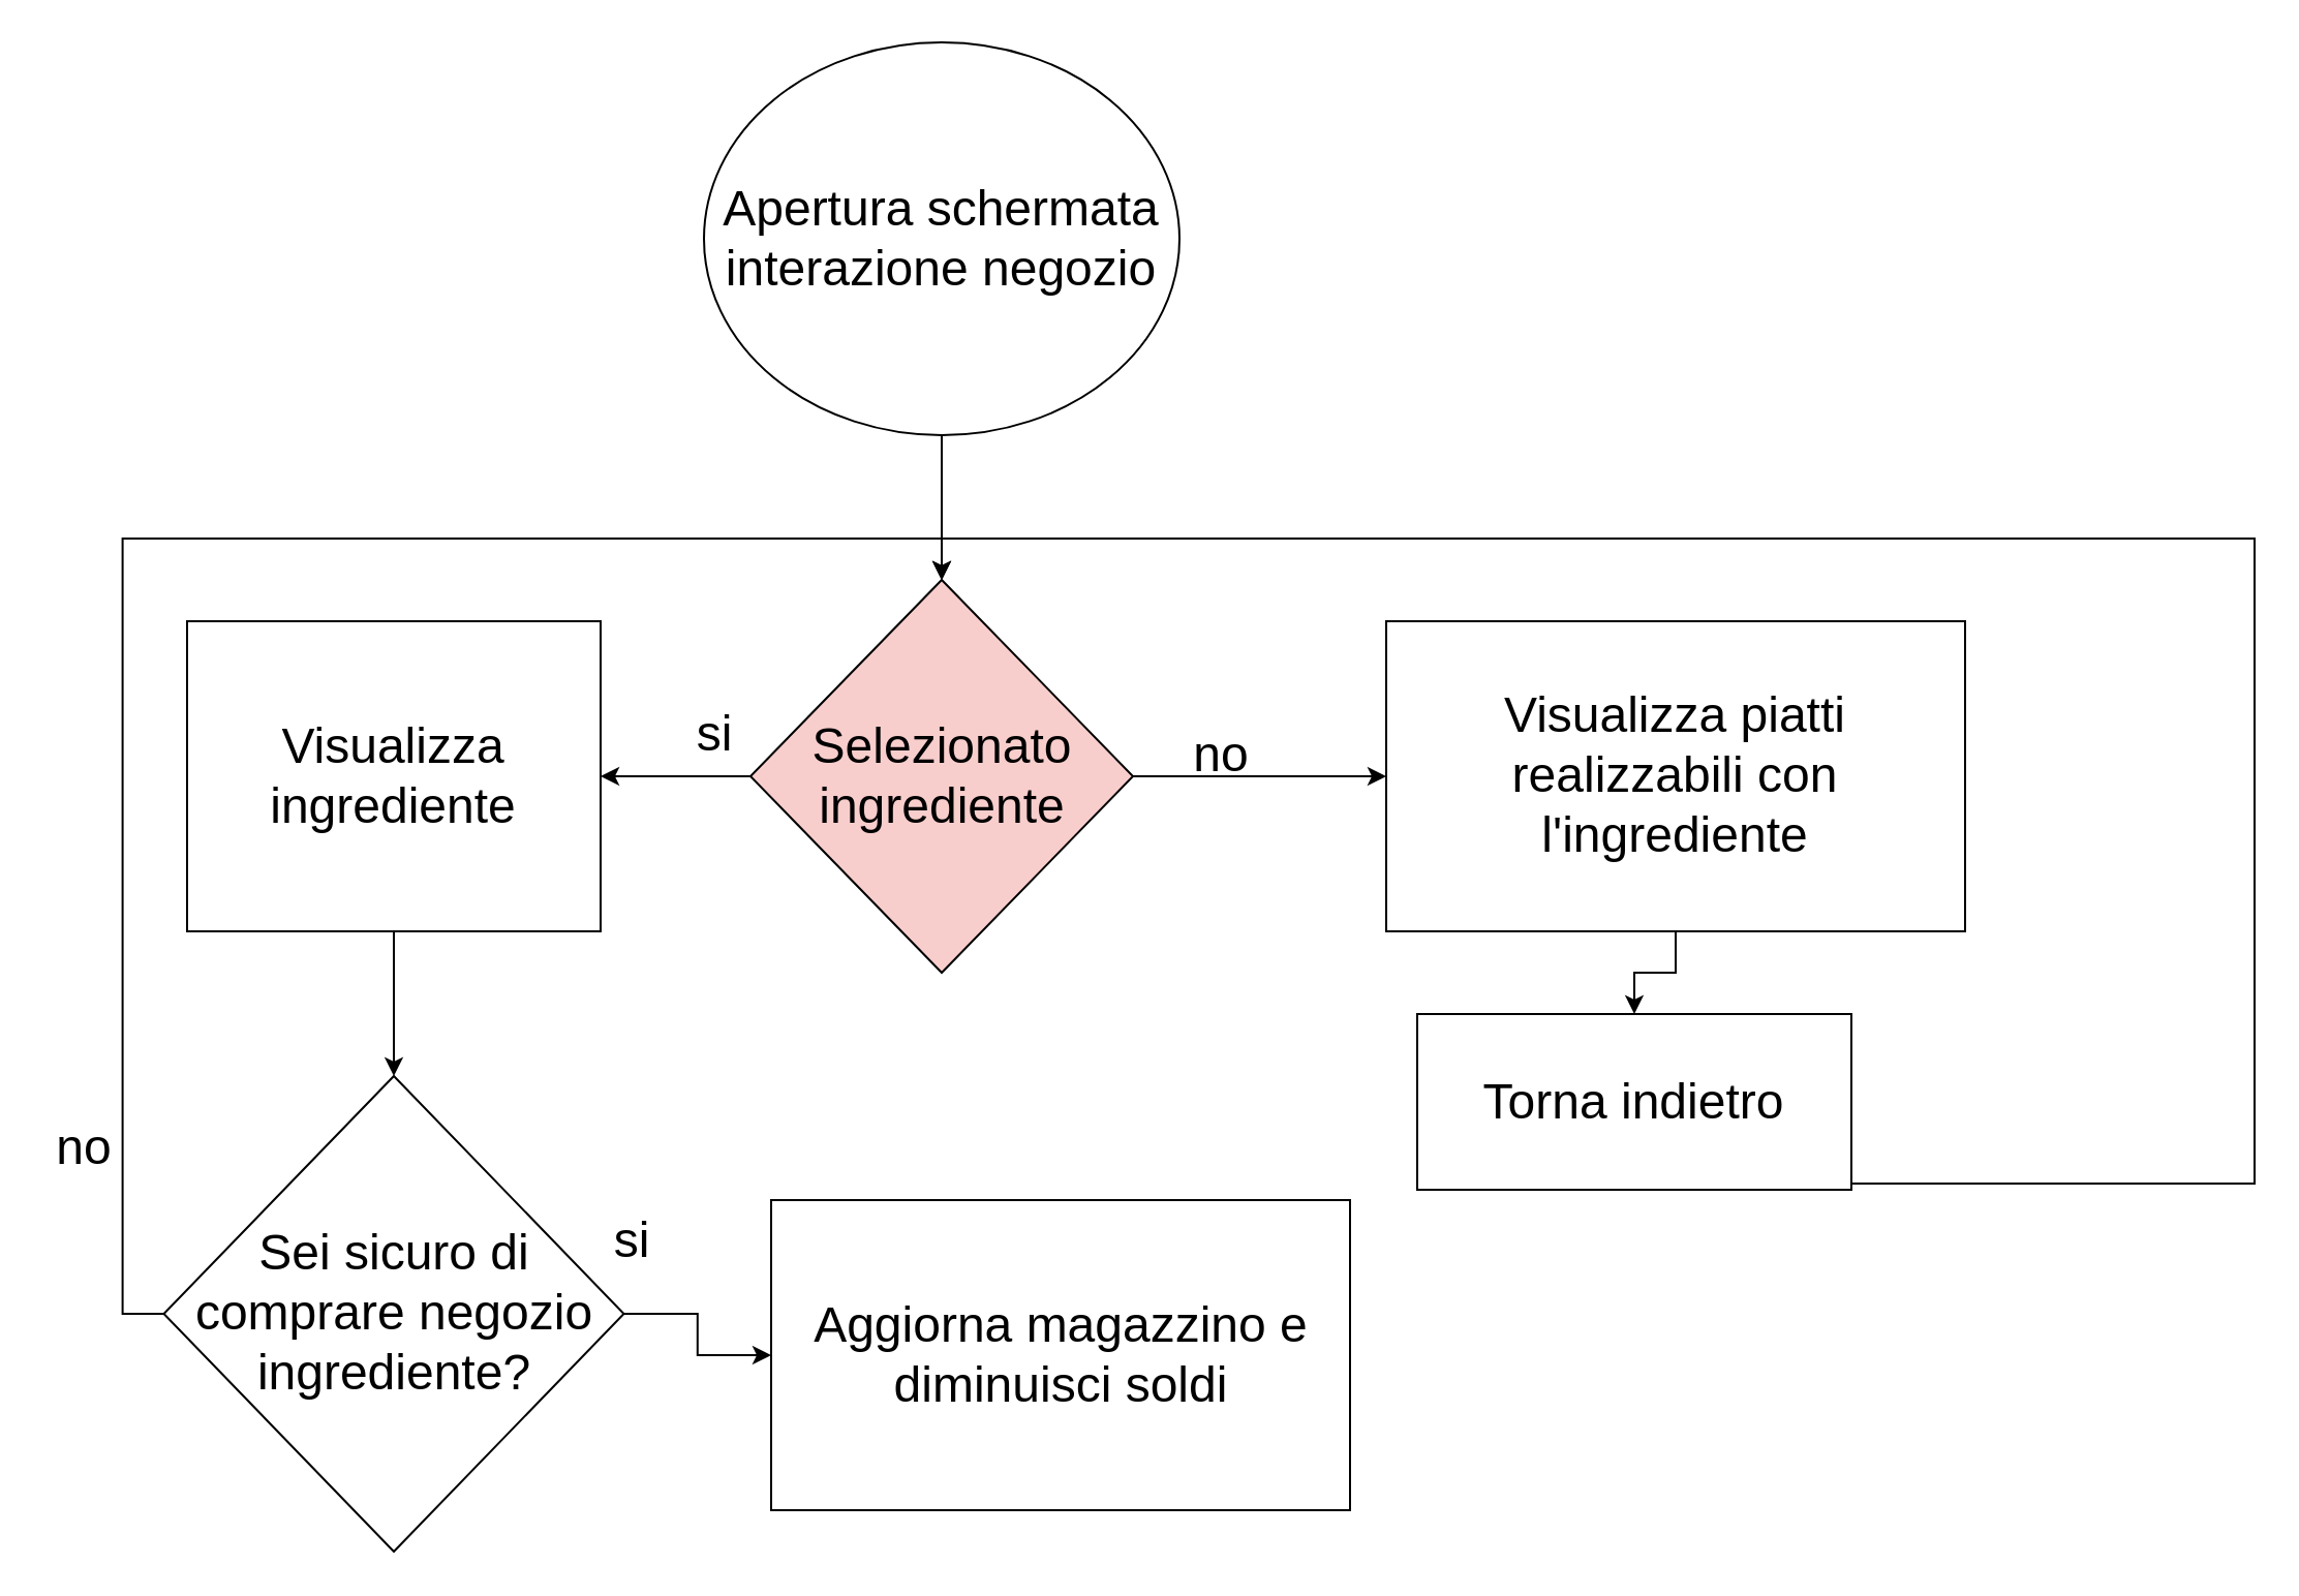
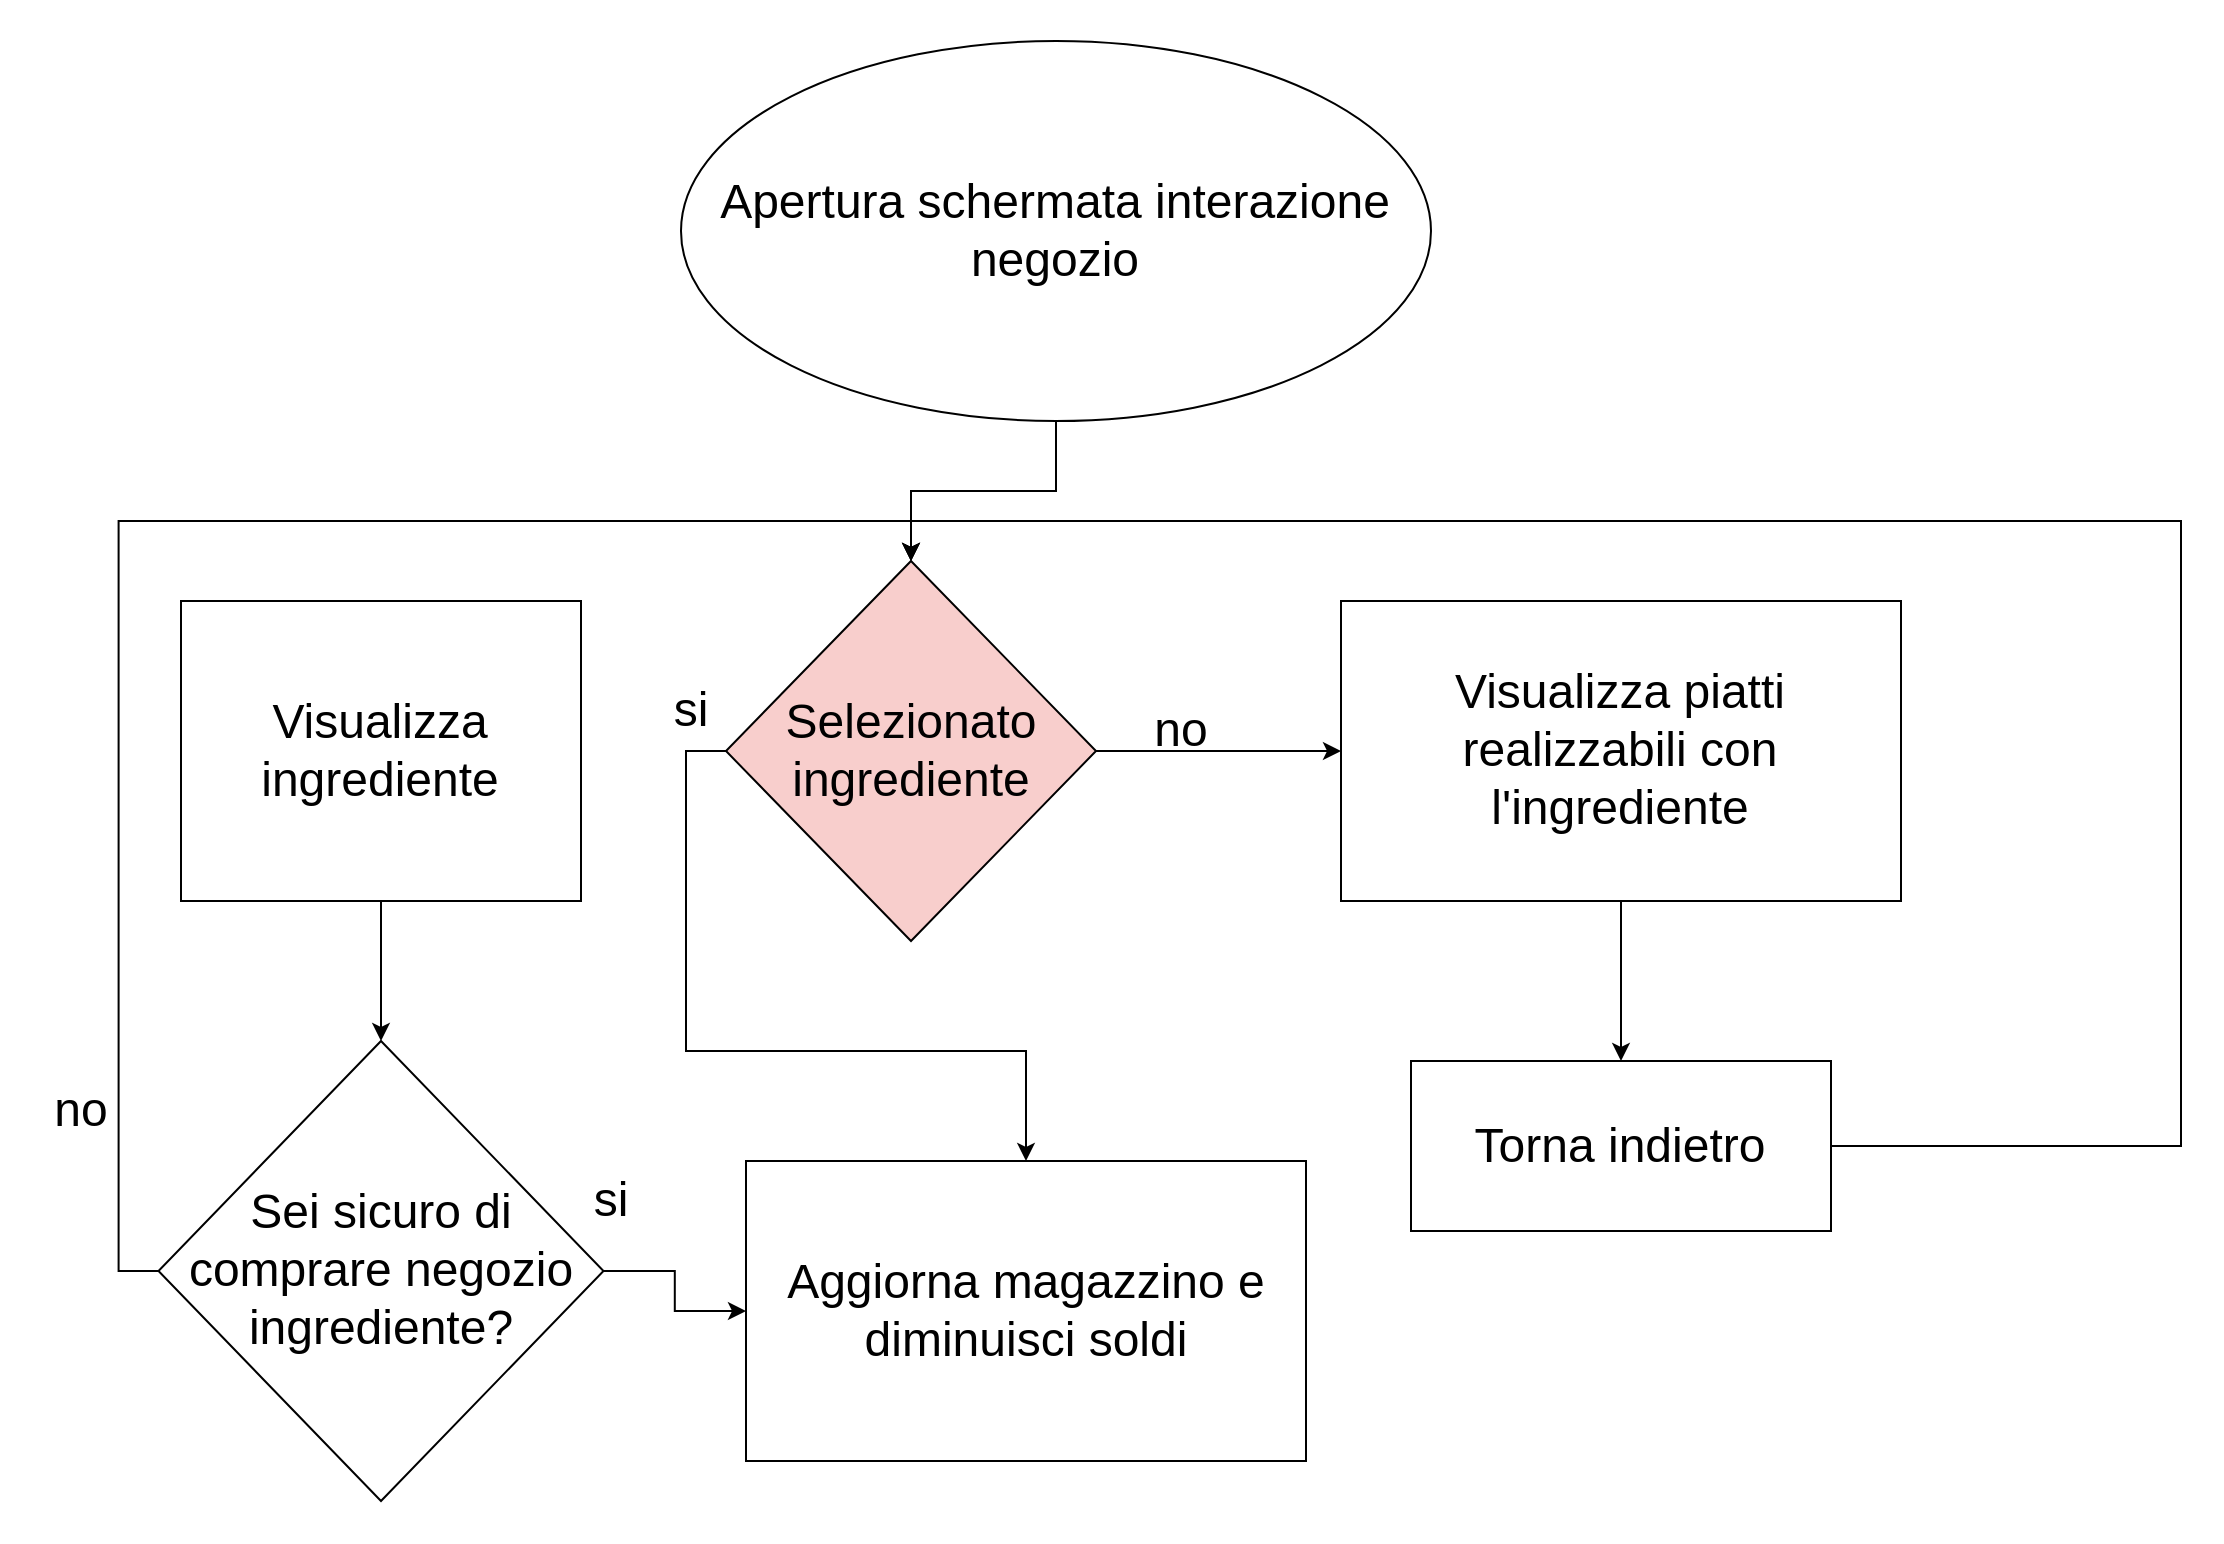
- <mxCell id="3" value="Apertura schermata interazione negozio" style="ellipse;whiteSpace=wrap;html=1;fontSize=24;" parent="1" vertex="1"><mxGeometry x="340" y="20" width="230" height="190" as="geometry" /></mxCell>
+ <mxCell id="3" value="Apertura schermata interazione negozio" style="ellipse;whiteSpace=wrap;html=1;fontSize=24;" parent="1" vertex="1"><mxGeometry x="340" y="20" width="375" height="190" as="geometry" /></mxCell>
- <mxCell id="4" style="edgeStyle=orthogonalEdgeStyle;rounded=0;orthogonalLoop=1;jettySize=auto;html=1;exitX=0;exitY=0.5;exitDx=0;exitDy=0;fontSize=24;" parent="1" source="6" target="8" edge="1"><mxGeometry relative="1" as="geometry" /></mxCell>
+ <mxCell id="4" style="edgeStyle=orthogonalEdgeStyle;rounded=0;orthogonalLoop=1;jettySize=auto;html=1;exitX=0;exitY=0.5;exitDx=0;exitDy=0;fontSize=24;" parent="1" source="6" target="15" edge="1"><mxGeometry relative="1" as="geometry" /></mxCell>
- <mxCell id="12" value="Torna indietro" style="whiteSpace=wrap;html=1;fontSize=24;" parent="1" vertex="1"><mxGeometry x="685" y="490" width="210" height="85" as="geometry" /></mxCell>
+ <mxCell id="12" value="Torna indietro" style="whiteSpace=wrap;html=1;fontSize=24;" parent="1" vertex="1"><mxGeometry x="705" y="530" width="210" height="85" as="geometry" /></mxCell>
